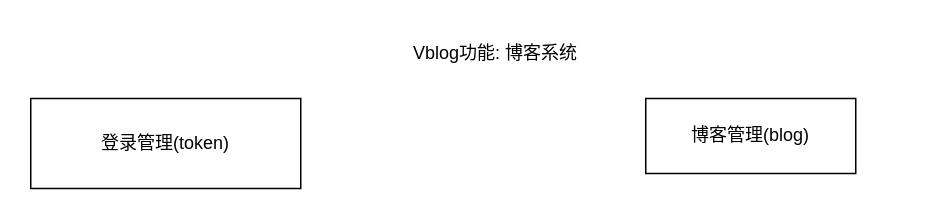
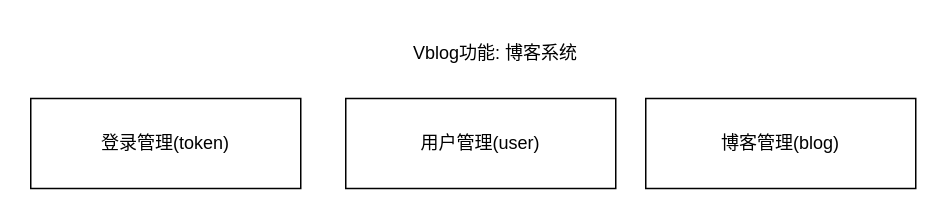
- <mxCell id="3" value="博客管理(blog)" style="rounded=0;whiteSpace=wrap;html=1;" vertex="1" parent="1"><mxGeometry x="430" y="65" width="140" height="50" as="geometry" /></mxCell>
+ <mxCell id="3" value="博客管理(blog)" style="rounded=0;whiteSpace=wrap;html=1;" vertex="1" parent="1"><mxGeometry x="430" y="65" width="180" height="60" as="geometry" /></mxCell>
+ <mxCell id="2" value="用户管理(user)" style="rounded=0;whiteSpace=wrap;html=1;" vertex="1" parent="1"><mxGeometry x="230" y="65" width="180" height="60" as="geometry" /></mxCell>
